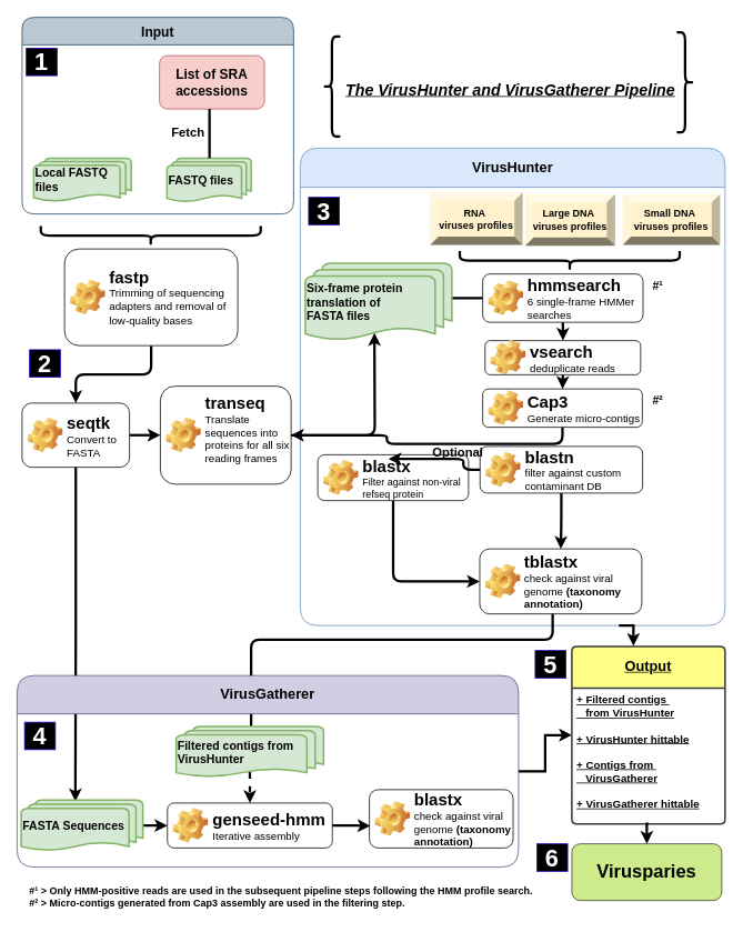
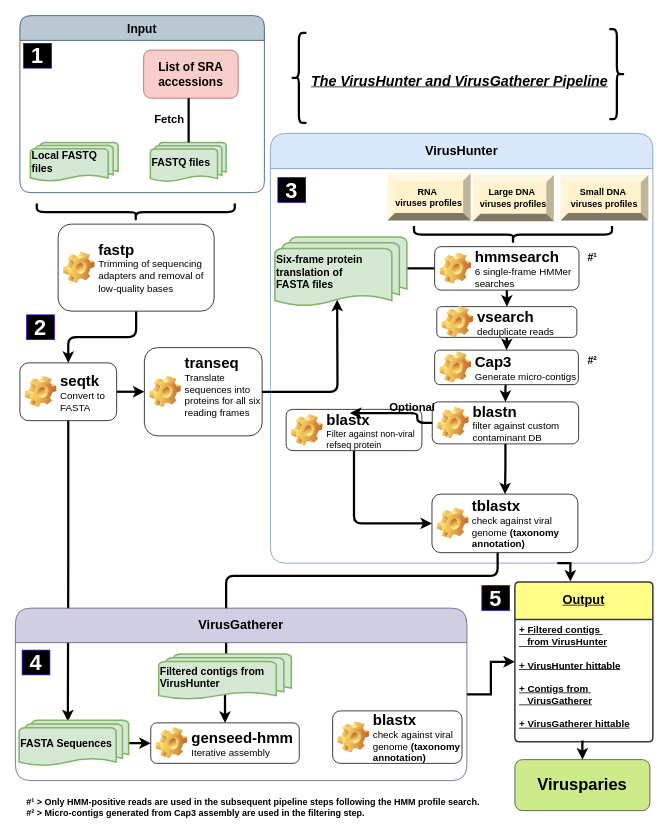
- <mxCell id="12" style="edgeStyle=orthogonalEdgeStyle;rounded=1;orthogonalLoop=1;jettySize=auto;html=1;exitX=0.5;exitY=1;exitDx=0;exitDy=0;labelBackgroundColor=none;fontColor=default;strokeWidth=3;" parent="2" source="13" target="36" edge="1"><mxGeometry relative="1" as="geometry" /></mxCell>
+ <mxCell id="12" style="edgeStyle=orthogonalEdgeStyle;rounded=1;orthogonalLoop=1;jettySize=auto;html=1;exitX=0.5;exitY=1;exitDx=0;exitDy=0;entryX=0.5;entryY=0;entryDx=0;entryDy=0;labelBackgroundColor=none;fontColor=default;strokeWidth=3;" parent="2" source="13" target="15" edge="1"><mxGeometry relative="1" as="geometry" /></mxCell>
- <mxCell id="47" style="edgeStyle=orthogonalEdgeStyle;rounded=1;orthogonalLoop=1;jettySize=auto;html=1;exitX=0.5;exitY=0.88;exitDx=0;exitDy=0;exitPerimeter=0;labelBackgroundColor=none;fontColor=default;strokeWidth=3;dashed=1;" parent="42" source="48" target="45" edge="1"><mxGeometry relative="1" as="geometry" /></mxCell>
+ <mxCell id="47" style="edgeStyle=orthogonalEdgeStyle;rounded=1;orthogonalLoop=1;jettySize=auto;html=1;exitX=0.5;exitY=0.88;exitDx=0;exitDy=0;exitPerimeter=0;labelBackgroundColor=none;fontColor=default;strokeWidth=3;" parent="42" source="48" target="45" edge="1"><mxGeometry relative="1" as="geometry" /></mxCell>
- <mxCell id="49" style="edgeStyle=orthogonalEdgeStyle;rounded=1;orthogonalLoop=1;jettySize=auto;html=1;exitX=1;exitY=0.5;exitDx=0;exitDy=0;entryX=0.006;entryY=0.621;entryDx=0;entryDy=0;entryPerimeter=0;labelBackgroundColor=none;fontColor=default;strokeWidth=3;" parent="42" source="45" target="46" edge="1"><mxGeometry relative="1" as="geometry" /></mxCell>
- <mxCell id="62" value="&lt;font style=&quot;font-size: 29px;&quot;&gt;&lt;b&gt;6&lt;/b&gt;&lt;/font&gt;" style="html=1;whiteSpace=wrap;container=1;recursiveResize=0;collapsible=0;fillColor=#000000;strokeColor=#3700CC;fontColor=#ffffff;" vertex="1" parent="1"><mxGeometry x="644" y="1012" width="37" height="33" as="geometry" /></mxCell>
